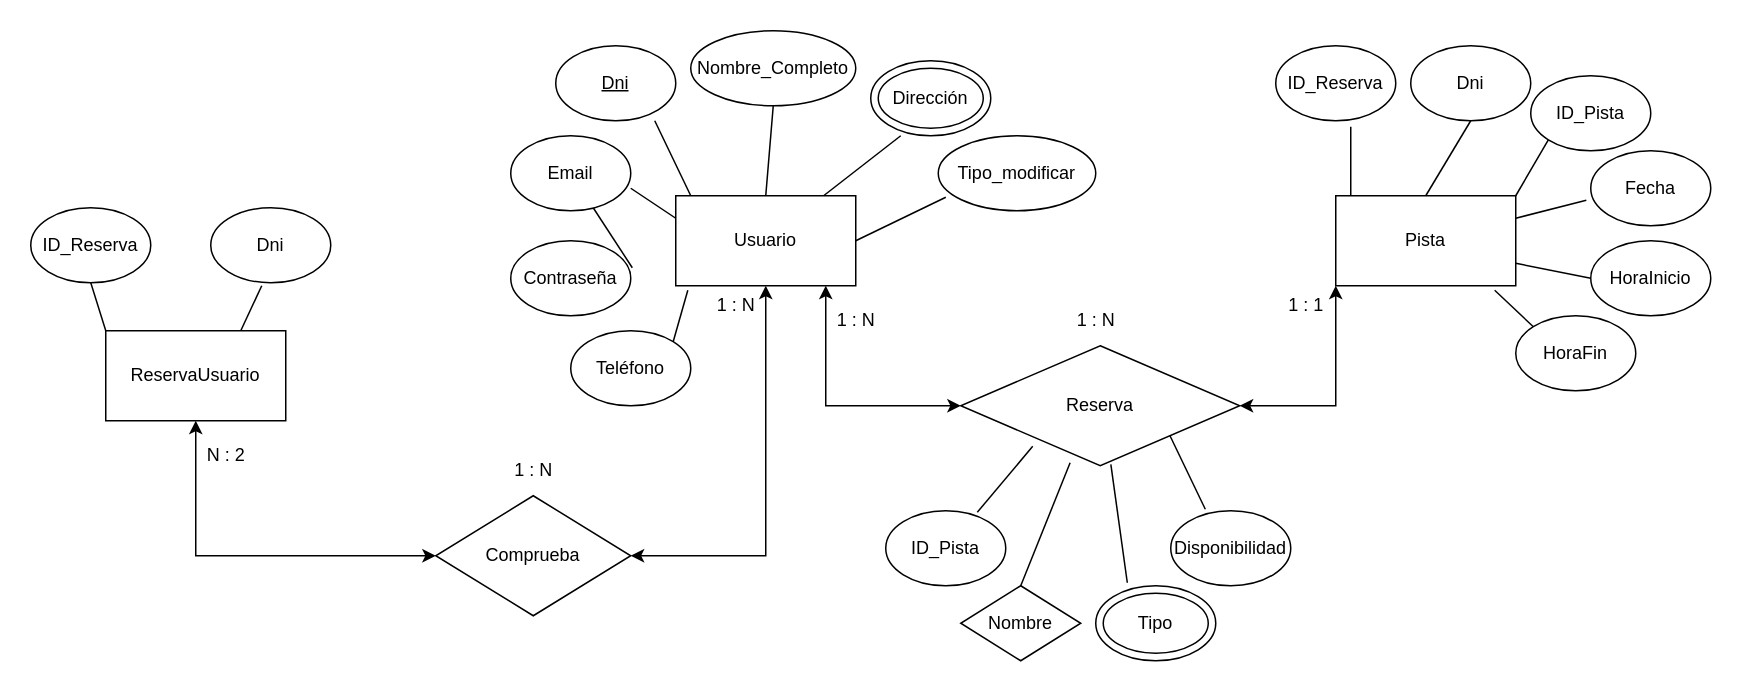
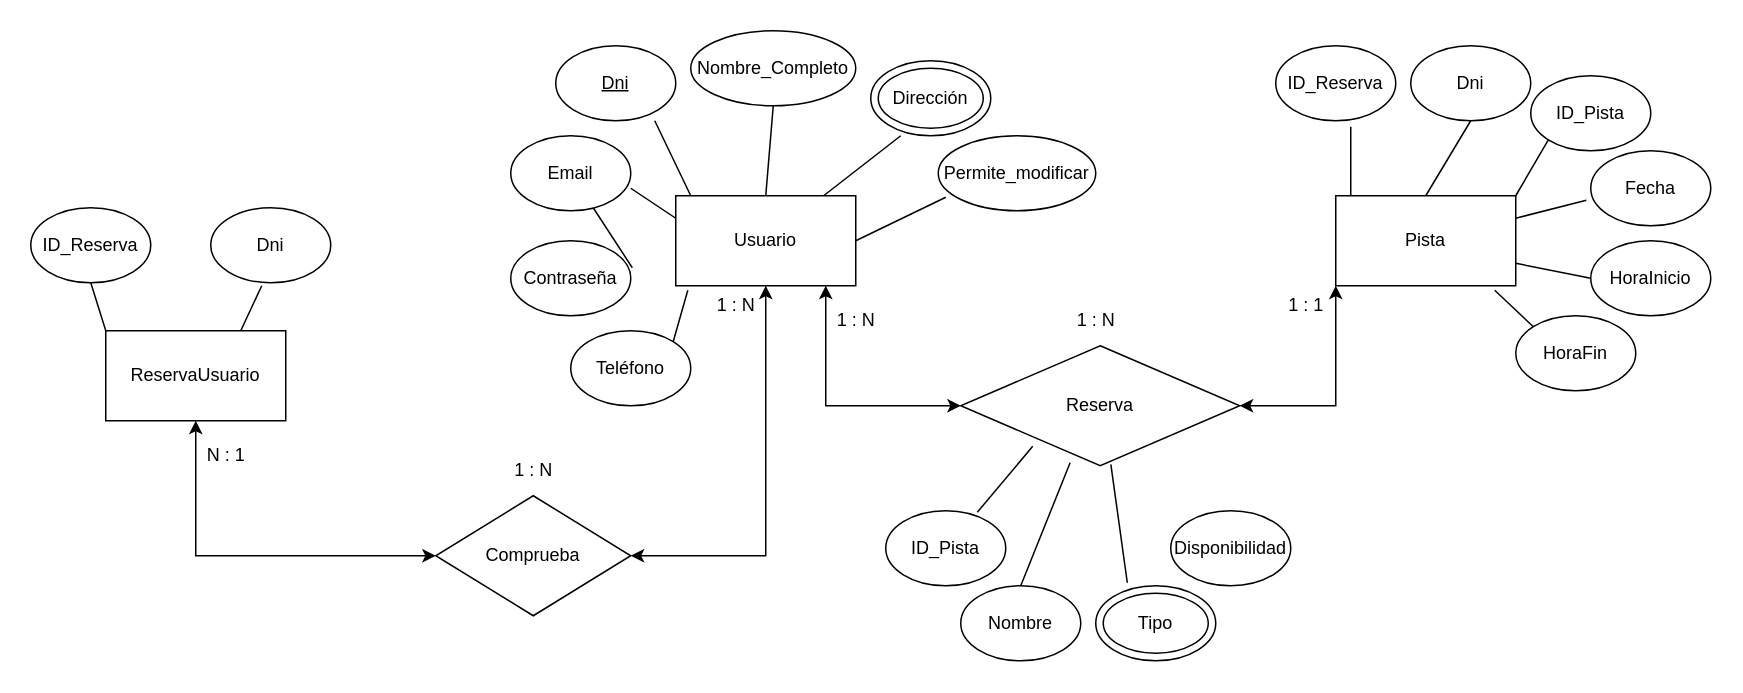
- <mxCell id="44" value="Tipo_modificar" style="ellipse;whiteSpace=wrap;html=1;" vertex="1" parent="1"><mxGeometry x="625" y="90" width="105" height="50" as="geometry" /></mxCell>
+ <mxCell id="44" value="Permite_modificar" style="ellipse;whiteSpace=wrap;html=1;" vertex="1" parent="1"><mxGeometry x="625" y="90" width="105" height="50" as="geometry" /></mxCell>
- <mxCell id="56" value="N : 2" style="text;html=1;align=center;verticalAlign=middle;resizable=0;points=[];autosize=1;strokeColor=none;fillColor=none;" vertex="1" parent="1"><mxGeometry x="125" y="288" width="50" height="30" as="geometry" /></mxCell>
+ <mxCell id="56" value="N : 1" style="text;html=1;align=center;verticalAlign=middle;resizable=0;points=[];autosize=1;strokeColor=none;fillColor=none;" vertex="1" parent="1"><mxGeometry x="125" y="288" width="50" height="30" as="geometry" /></mxCell>
- <mxCell id="32" value="" style="endArrow=none;html=1;rounded=0;exitX=0.288;exitY=-0.02;exitDx=0;exitDy=0;exitPerimeter=0;entryX=1;entryY=1;entryDx=0;entryDy=0;" edge="1" parent="1" source="21" target="17"><mxGeometry width="50" height="50" relative="1" as="geometry"><mxPoint x="800" y="350" as="sourcePoint" /><mxPoint x="850" y="300" as="targetPoint" /></mxGeometry></mxCell>
- <mxCell id="19" value="Nombre" style="rhombus;whiteSpace=wrap;html=1;" vertex="1" parent="1"><mxGeometry x="640" y="390" width="80" height="50" as="geometry" /></mxCell>
+ <mxCell id="19" value="Nombre" style="ellipse;whiteSpace=wrap;html=1;" vertex="1" parent="1"><mxGeometry x="640" y="390" width="80" height="50" as="geometry" /></mxCell>
